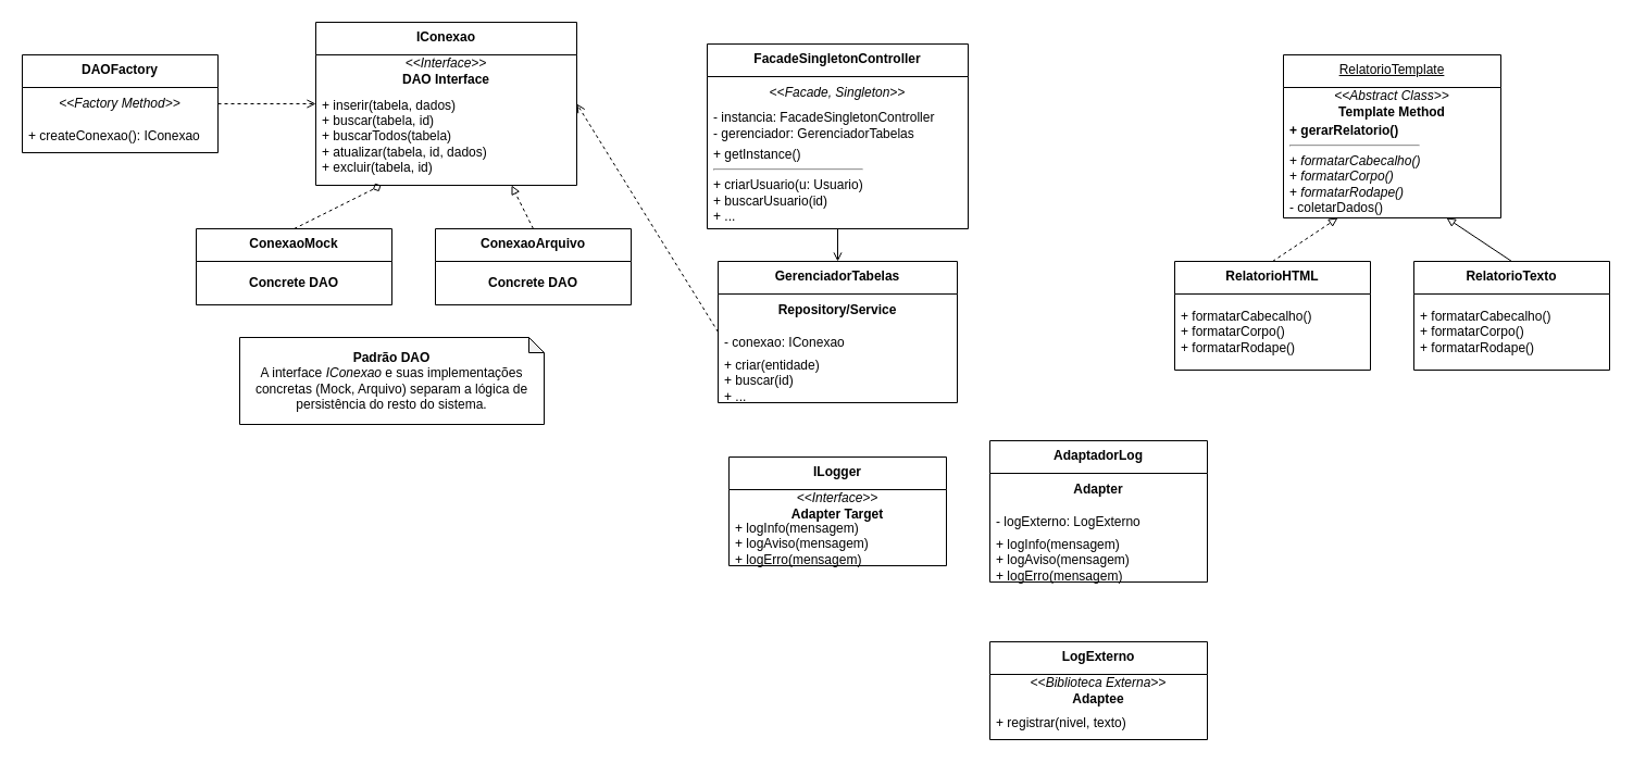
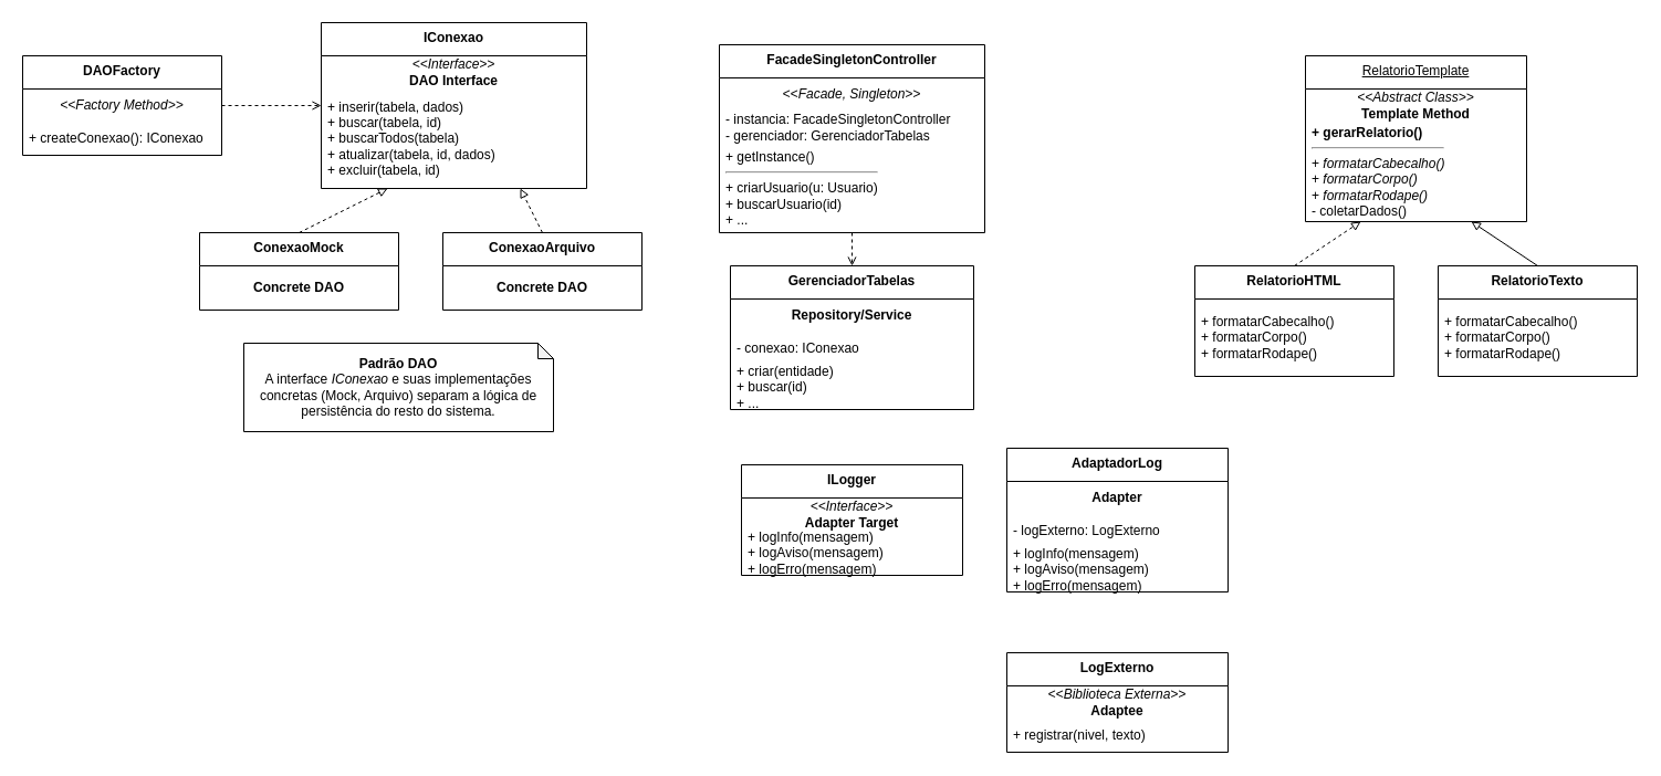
- <mxCell id="34" style="endArrow=diamond;endFill=0;html=1;rounded=0;exitX=0.5;exitY=0;exitDx=0;exitDy=0;entryX=0.25;entryY=1;entryDx=0;entryDy=0;dashed=1;" parent="1" source="8" target="5" edge="1"><mxGeometry relative="1" as="geometry" /></mxCell>
+ <mxCell id="34" style="endArrow=block;endFill=0;html=1;rounded=0;exitX=0.5;exitY=0;exitDx=0;exitDy=0;entryX=0.25;entryY=1;entryDx=0;entryDy=0;dashed=1;" parent="1" source="8" target="5" edge="1"><mxGeometry relative="1" as="geometry" /></mxCell>
- <mxCell id="43" style="endArrow=open;endFill=0;dashed=1;html=1;rounded=0;exitX=0;exitY=0.5;exitDx=0;exitDy=0;entryX=1;entryY=0.5;entryDx=0;entryDy=0;" parent="1" source="38" target="5" edge="1"><mxGeometry relative="1" as="geometry" /></mxCell>
- <mxCell id="42" style="endArrow=open;endFill=0;dashed=0;html=1;rounded=0;exitX=0.5;exitY=1;exitDx=0;exitDy=0;entryX=0.5;entryY=0;entryDx=0;entryDy=0;" parent="1" source="12" target="38" edge="1"><mxGeometry relative="1" as="geometry" /></mxCell>
+ <mxCell id="42" style="endArrow=open;endFill=0;dashed=1;html=1;rounded=0;exitX=0.5;exitY=1;exitDx=0;exitDy=0;entryX=0.5;entryY=0;entryDx=0;entryDy=0;" parent="1" source="12" target="38" edge="1"><mxGeometry relative="1" as="geometry" /></mxCell>
